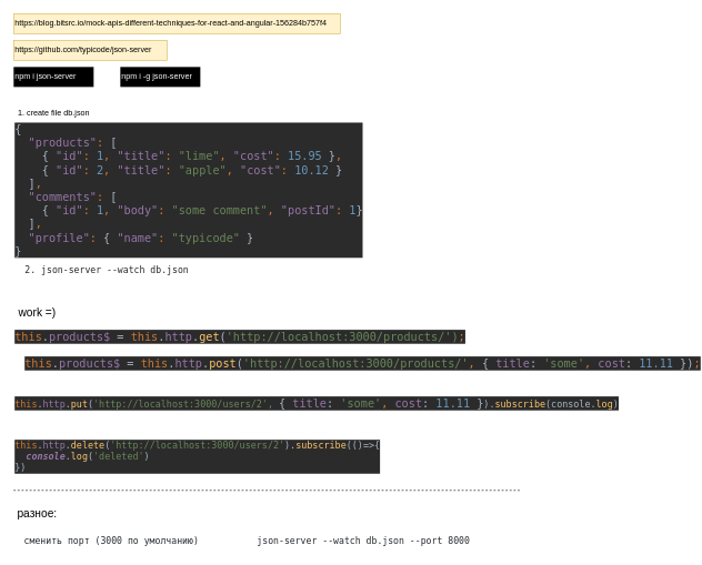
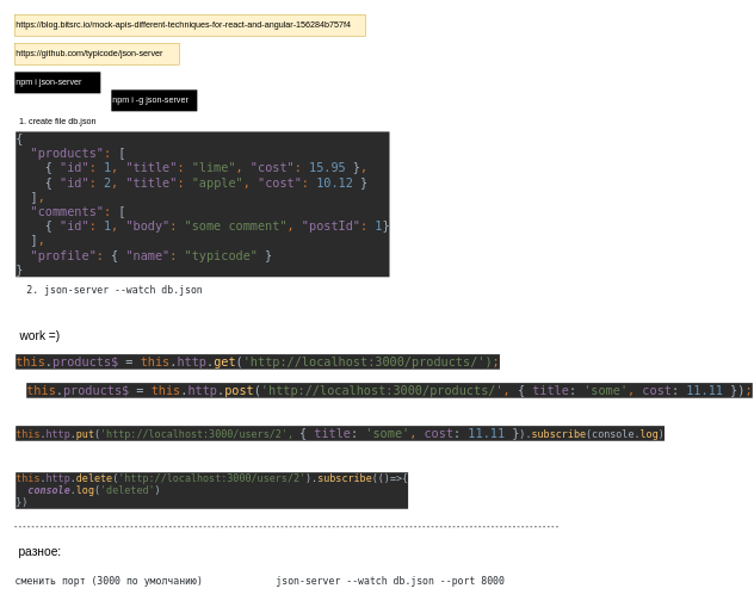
- <mxCell id="15" value="npm i -g json-server" style="text;whiteSpace=wrap;html=1;fillColor=#000000;fontColor=#FFFFFF;" parent="1" vertex="1"><mxGeometry x="180" y="100" width="120" height="30" as="geometry" /></mxCell>
+ <mxCell id="15" value="npm i -g json-server" style="text;whiteSpace=wrap;html=1;fillColor=#000000;fontColor=#FFFFFF;" parent="1" vertex="1"><mxGeometry x="155" y="125" width="120" height="30" as="geometry" /></mxCell>
- <mxCell id="13" value="&lt;pre style=&quot;box-sizing: border-box ; font-family: , &amp;#34;consolas&amp;#34; , &amp;#34;liberation mono&amp;#34; , &amp;#34;menlo&amp;#34; , monospace ; font-size: 13.6px ; margin-top: 0px ; margin-bottom: 0px ; overflow-wrap: normal ; padding: 16px ; overflow: auto ; line-height: 1.45 ; border-radius: 6px ; word-break: normal ; color: rgb(36 , 41 , 46) ; font-style: normal ; font-weight: 400 ; letter-spacing: normal ; text-indent: 0px ; text-transform: none ; word-spacing: 0px&quot;&gt;сменить порт (3000 по умолчанию)&lt;/pre&gt;" style="text;whiteSpace=wrap;html=1;fontSize=15;fontColor=#000000;verticalAlign=middle;align=left;labelPosition=center;verticalLabelPosition=middle;spacing=0;strokeWidth=1;" parent="1" vertex="1"><mxGeometry x="20" y="795.5" width="290" height="30" as="geometry" /></mxCell>
+ <mxCell id="13" value="&lt;pre style=&quot;box-sizing: border-box ; font-family: , &amp;#34;consolas&amp;#34; , &amp;#34;liberation mono&amp;#34; , &amp;#34;menlo&amp;#34; , monospace ; font-size: 13.6px ; margin-top: 0px ; margin-bottom: 0px ; overflow-wrap: normal ; padding: 16px ; overflow: auto ; line-height: 1.45 ; border-radius: 6px ; word-break: normal ; color: rgb(36 , 41 , 46) ; font-style: normal ; font-weight: 400 ; letter-spacing: normal ; text-indent: 0px ; text-transform: none ; word-spacing: 0px&quot;&gt;сменить порт (3000 по умолчанию)&lt;/pre&gt;" style="text;whiteSpace=wrap;html=1;fontSize=15;fontColor=#000000;verticalAlign=middle;align=left;labelPosition=center;verticalLabelPosition=middle;spacing=0;strokeWidth=1;" parent="1" vertex="1"><mxGeometry x="5" y="795.5" width="290" height="30" as="geometry" /></mxCell>
